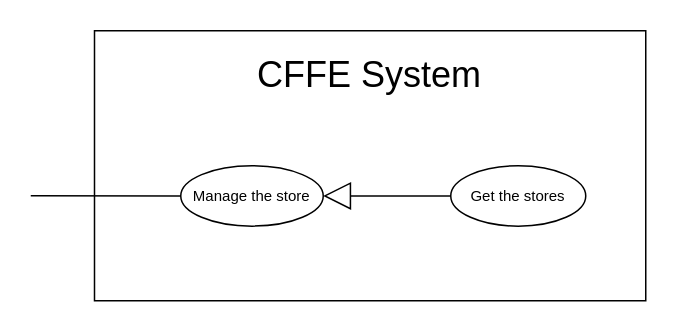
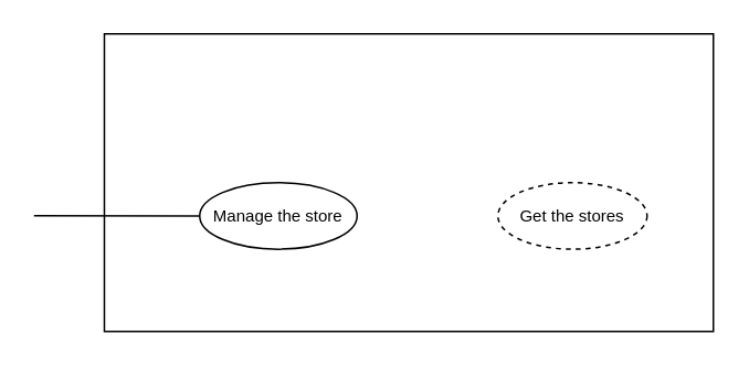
- <mxCell id="3" value="&lt;span style=&quot;font-size: 24px&quot;&gt;CFFE System&lt;/span&gt;" style="text;html=1;strokeColor=none;fillColor=none;align=center;verticalAlign=middle;whiteSpace=wrap;rounded=0;" parent="1" vertex="1"><mxGeometry x="81.25" y="40" width="330" height="20" as="geometry" /></mxCell>
- <mxCell id="7" value="" style="endArrow=block;endSize=16;endFill=0;html=1;entryX=1;entryY=0.5;entryDx=0;entryDy=0;exitX=0;exitY=0.5;exitDx=0;exitDy=0;" parent="1" source="6" target="4" edge="1"><mxGeometry width="160" relative="1" as="geometry"><mxPoint x="332.55" y="320.124" as="sourcePoint" /><mxPoint x="223.098" y="363.56" as="targetPoint" /></mxGeometry></mxCell>
- <mxCell id="6" value="&lt;font style=&quot;font-size: 10px&quot;&gt;Get the stores&lt;br&gt;&lt;/font&gt;" style="ellipse;whiteSpace=wrap;html=1;fillColor=#ffffff;gradientColor=none;" parent="1" vertex="1"><mxGeometry x="300" y="110" width="90" height="40.25" as="geometry" /></mxCell>
+ <mxCell id="6" value="&lt;font style=&quot;font-size: 10px&quot;&gt;Get the stores&lt;br&gt;&lt;/font&gt;" style="ellipse;whiteSpace=wrap;html=1;fillColor=#ffffff;gradientColor=none;dashed=1;" parent="1" vertex="1"><mxGeometry x="300" y="110" width="90" height="40.25" as="geometry" /></mxCell>
